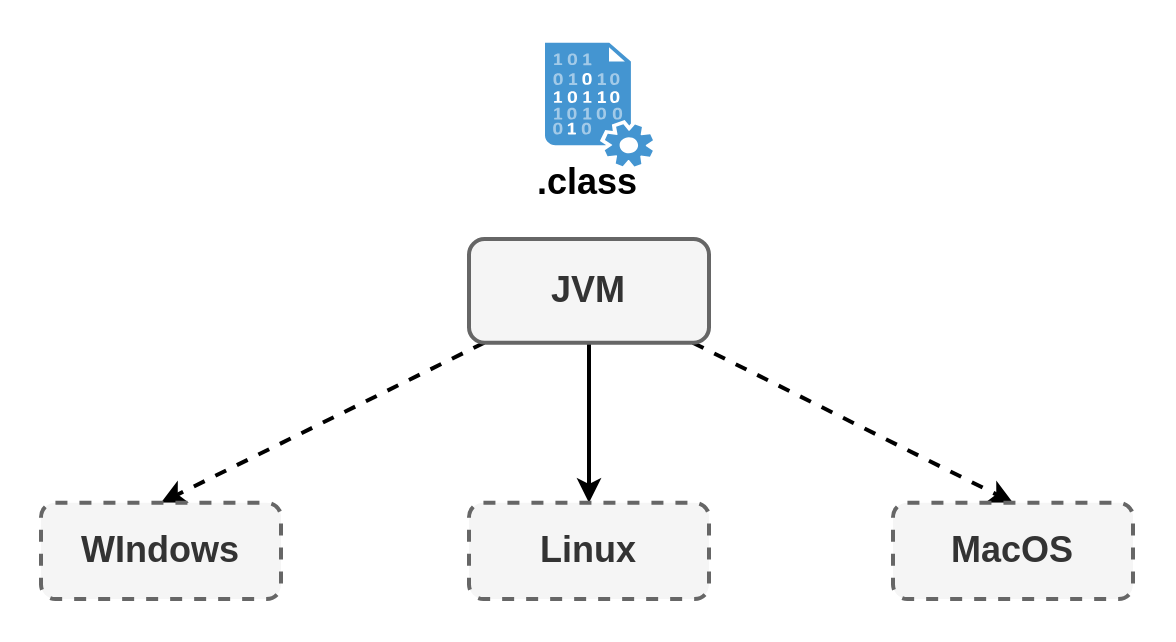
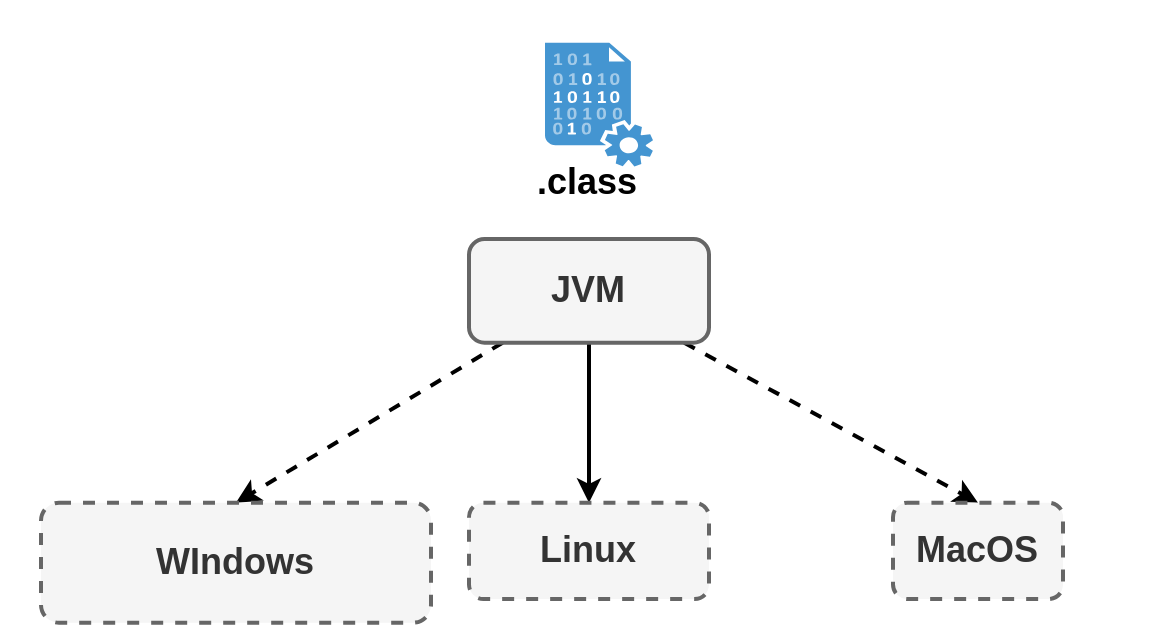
- <mxCell id="6" value="&lt;span style=&quot;font-size: 18px;&quot;&gt;&lt;b&gt;WIndows&lt;/b&gt;&lt;/span&gt;" style="rounded=1;whiteSpace=wrap;html=1;strokeWidth=2;fillColor=#f5f5f5;strokeColor=#666666;fontColor=#333333;dashed=1;" vertex="1" parent="1"><mxGeometry x="20" y="250.86" width="120" height="48.14" as="geometry" /></mxCell>
+ <mxCell id="6" value="&lt;span style=&quot;font-size: 18px;&quot;&gt;&lt;b&gt;WIndows&lt;/b&gt;&lt;/span&gt;" style="rounded=1;whiteSpace=wrap;html=1;strokeWidth=2;fillColor=#f5f5f5;strokeColor=#666666;fontColor=#333333;dashed=1;" vertex="1" parent="1"><mxGeometry x="20" y="250.86" width="195" height="60" as="geometry" /></mxCell>
- <mxCell id="8" value="&lt;span style=&quot;font-size: 18px;&quot;&gt;&lt;b&gt;MacOS&lt;/b&gt;&lt;/span&gt;" style="rounded=1;whiteSpace=wrap;html=1;strokeWidth=2;fillColor=#f5f5f5;strokeColor=#666666;fontColor=#333333;dashed=1;" vertex="1" parent="1"><mxGeometry x="446" y="250.86" width="120" height="48.14" as="geometry" /></mxCell>
+ <mxCell id="8" value="&lt;span style=&quot;font-size: 18px;&quot;&gt;&lt;b&gt;MacOS&lt;/b&gt;&lt;/span&gt;" style="rounded=1;whiteSpace=wrap;html=1;strokeWidth=2;fillColor=#f5f5f5;strokeColor=#666666;fontColor=#333333;dashed=1;" vertex="1" parent="1"><mxGeometry x="446" y="250.86" width="85" height="48.14" as="geometry" /></mxCell>
